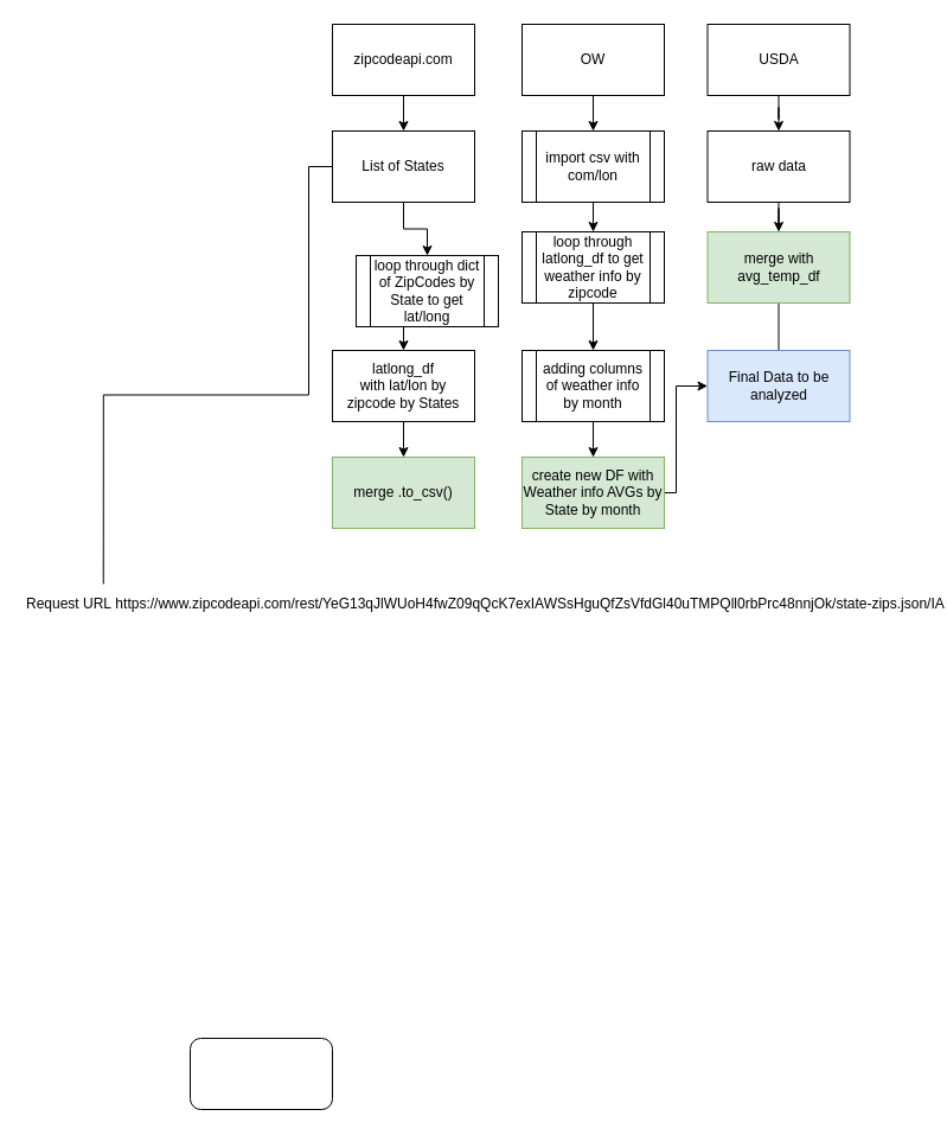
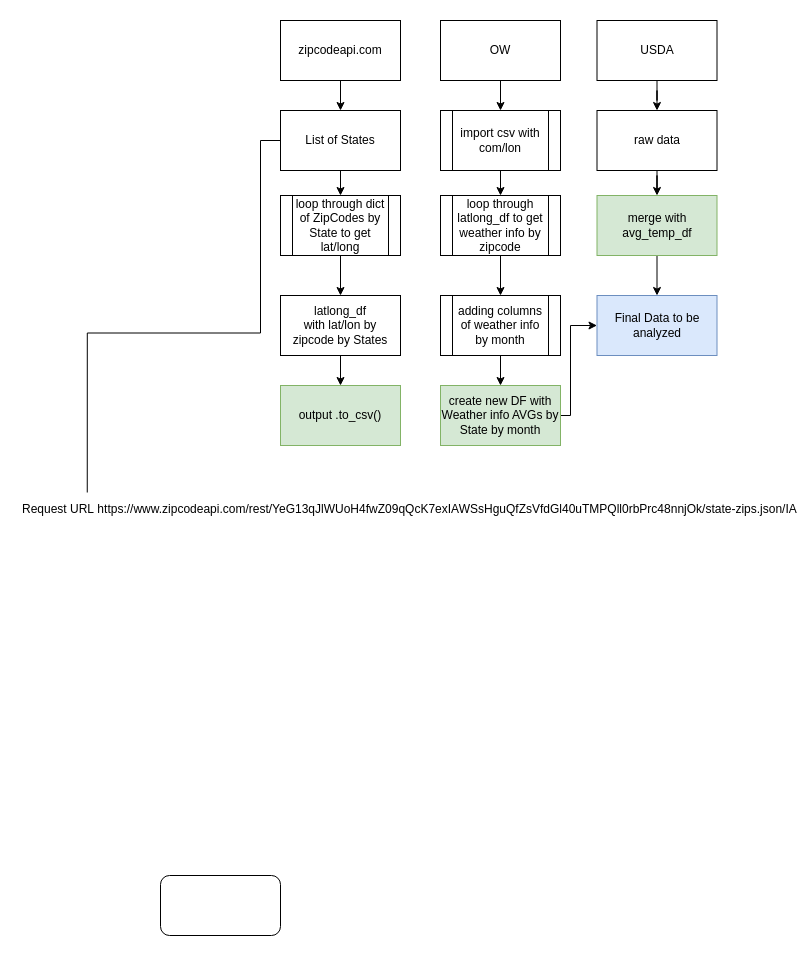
- <mxCell id="26" value="loop through dict of ZipCodes by State to get lat/long" style="shape=process;whiteSpace=wrap;html=1;backgroundOutline=1;" vertex="1" parent="1"><mxGeometry x="300" y="215" width="120" height="60" as="geometry" /></mxCell>
+ <mxCell id="26" value="loop through dict of ZipCodes by State to get lat/long" style="shape=process;whiteSpace=wrap;html=1;backgroundOutline=1;" vertex="1" parent="1"><mxGeometry x="280" y="195" width="120" height="60" as="geometry" /></mxCell>
- <mxCell id="6" style="edgeStyle=orthogonalEdgeStyle;rounded=0;orthogonalLoop=1;jettySize=auto;html=1;exitX=0.5;exitY=1;exitDx=0;exitDy=0;entryX=0.5;entryY=0;entryDx=0;entryDy=0;endArrow=none;" edge="1" parent="1" source="7" target="30"><mxGeometry relative="1" as="geometry" /></mxCell>
+ <mxCell id="6" style="edgeStyle=orthogonalEdgeStyle;rounded=0;orthogonalLoop=1;jettySize=auto;html=1;exitX=0.5;exitY=1;exitDx=0;exitDy=0;entryX=0.5;entryY=0;entryDx=0;entryDy=0;" edge="1" parent="1" source="7" target="30"><mxGeometry relative="1" as="geometry" /></mxCell>
- <mxCell id="23" value="merge .to_csv()" style="rounded=0;whiteSpace=wrap;html=1;fillColor=#d5e8d4;strokeColor=#82b366;" vertex="1" parent="1"><mxGeometry x="280" y="385" width="120" height="60" as="geometry" /></mxCell>
+ <mxCell id="23" value="output .to_csv()" style="rounded=0;whiteSpace=wrap;html=1;fillColor=#d5e8d4;strokeColor=#82b366;" vertex="1" parent="1"><mxGeometry x="280" y="385" width="120" height="60" as="geometry" /></mxCell>
